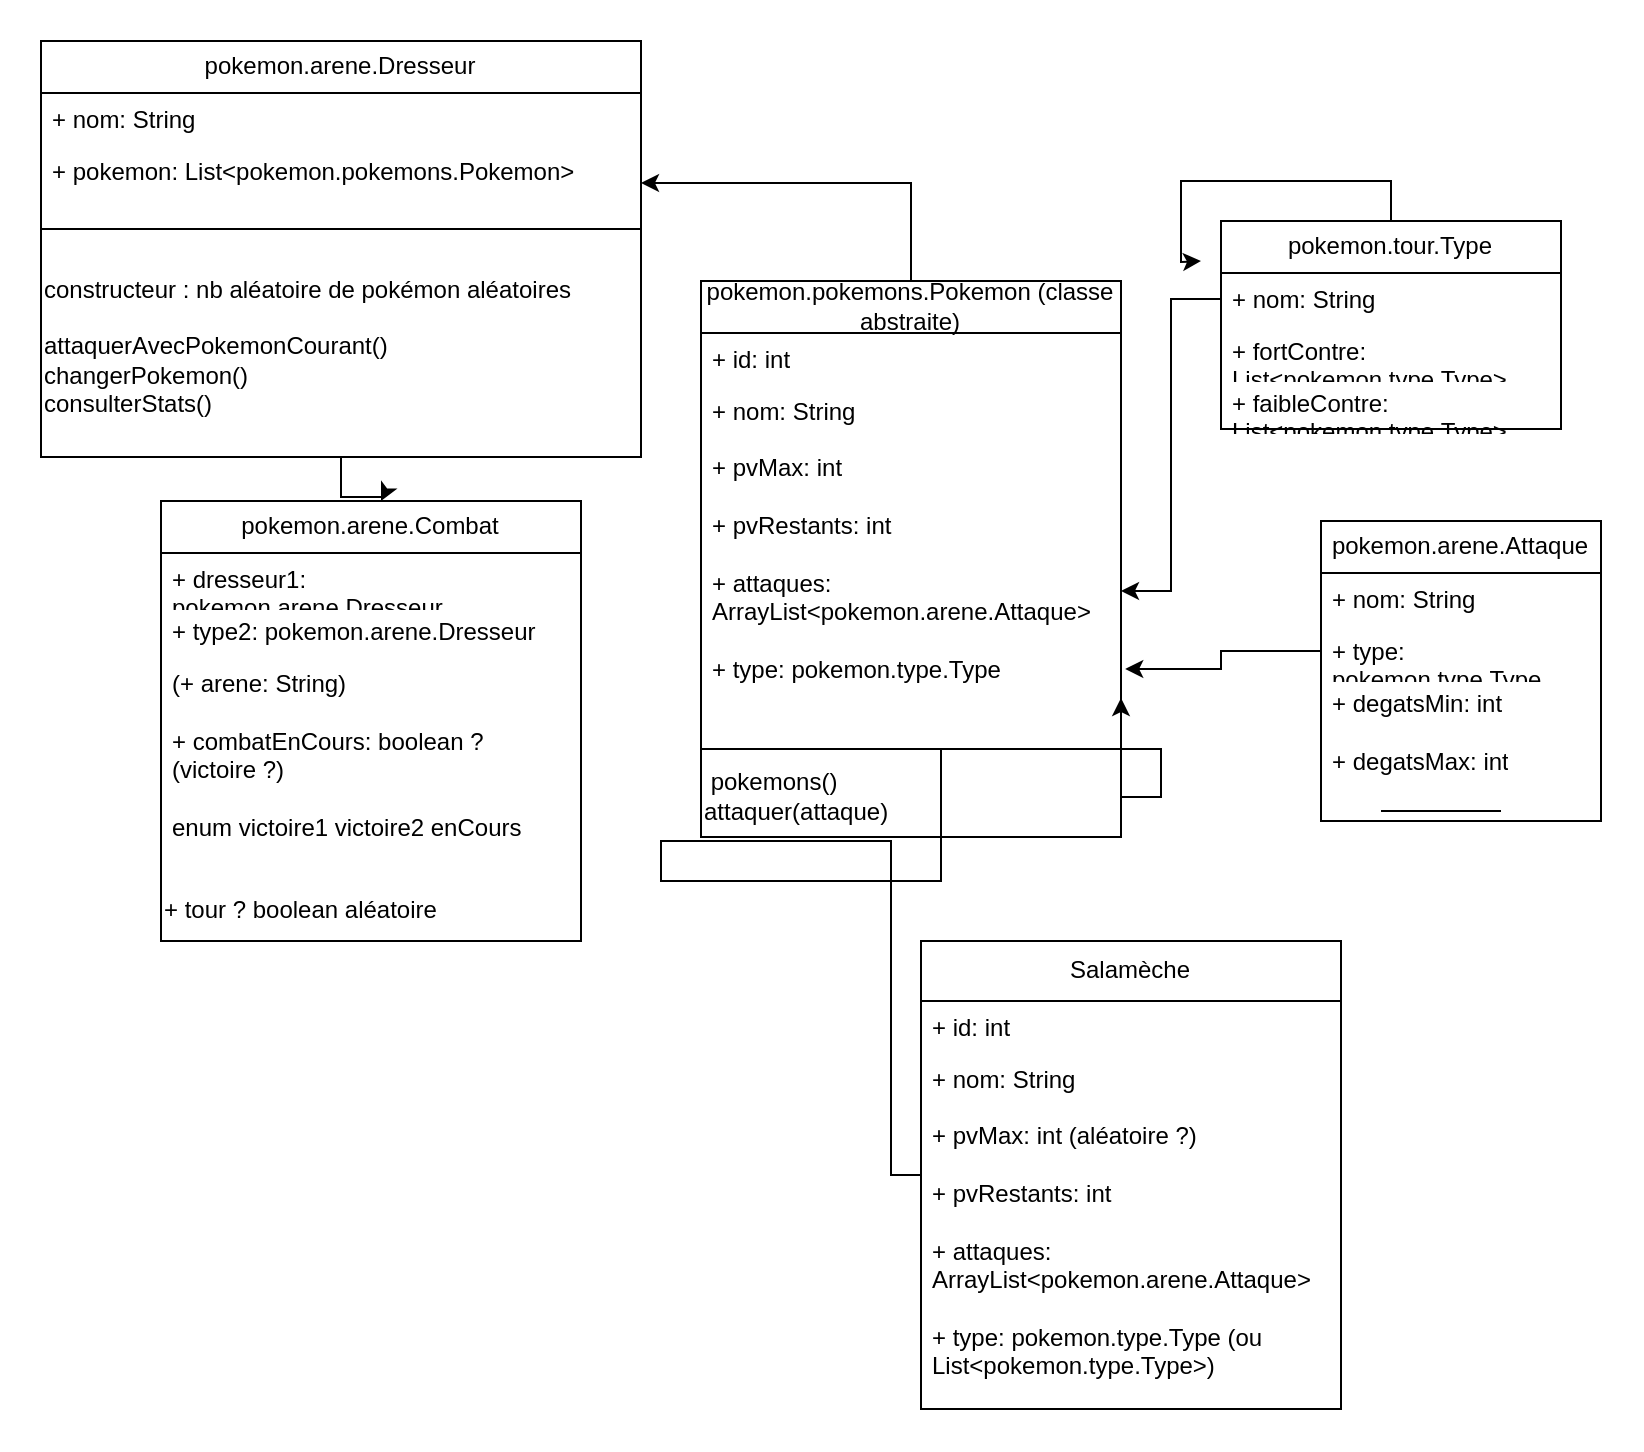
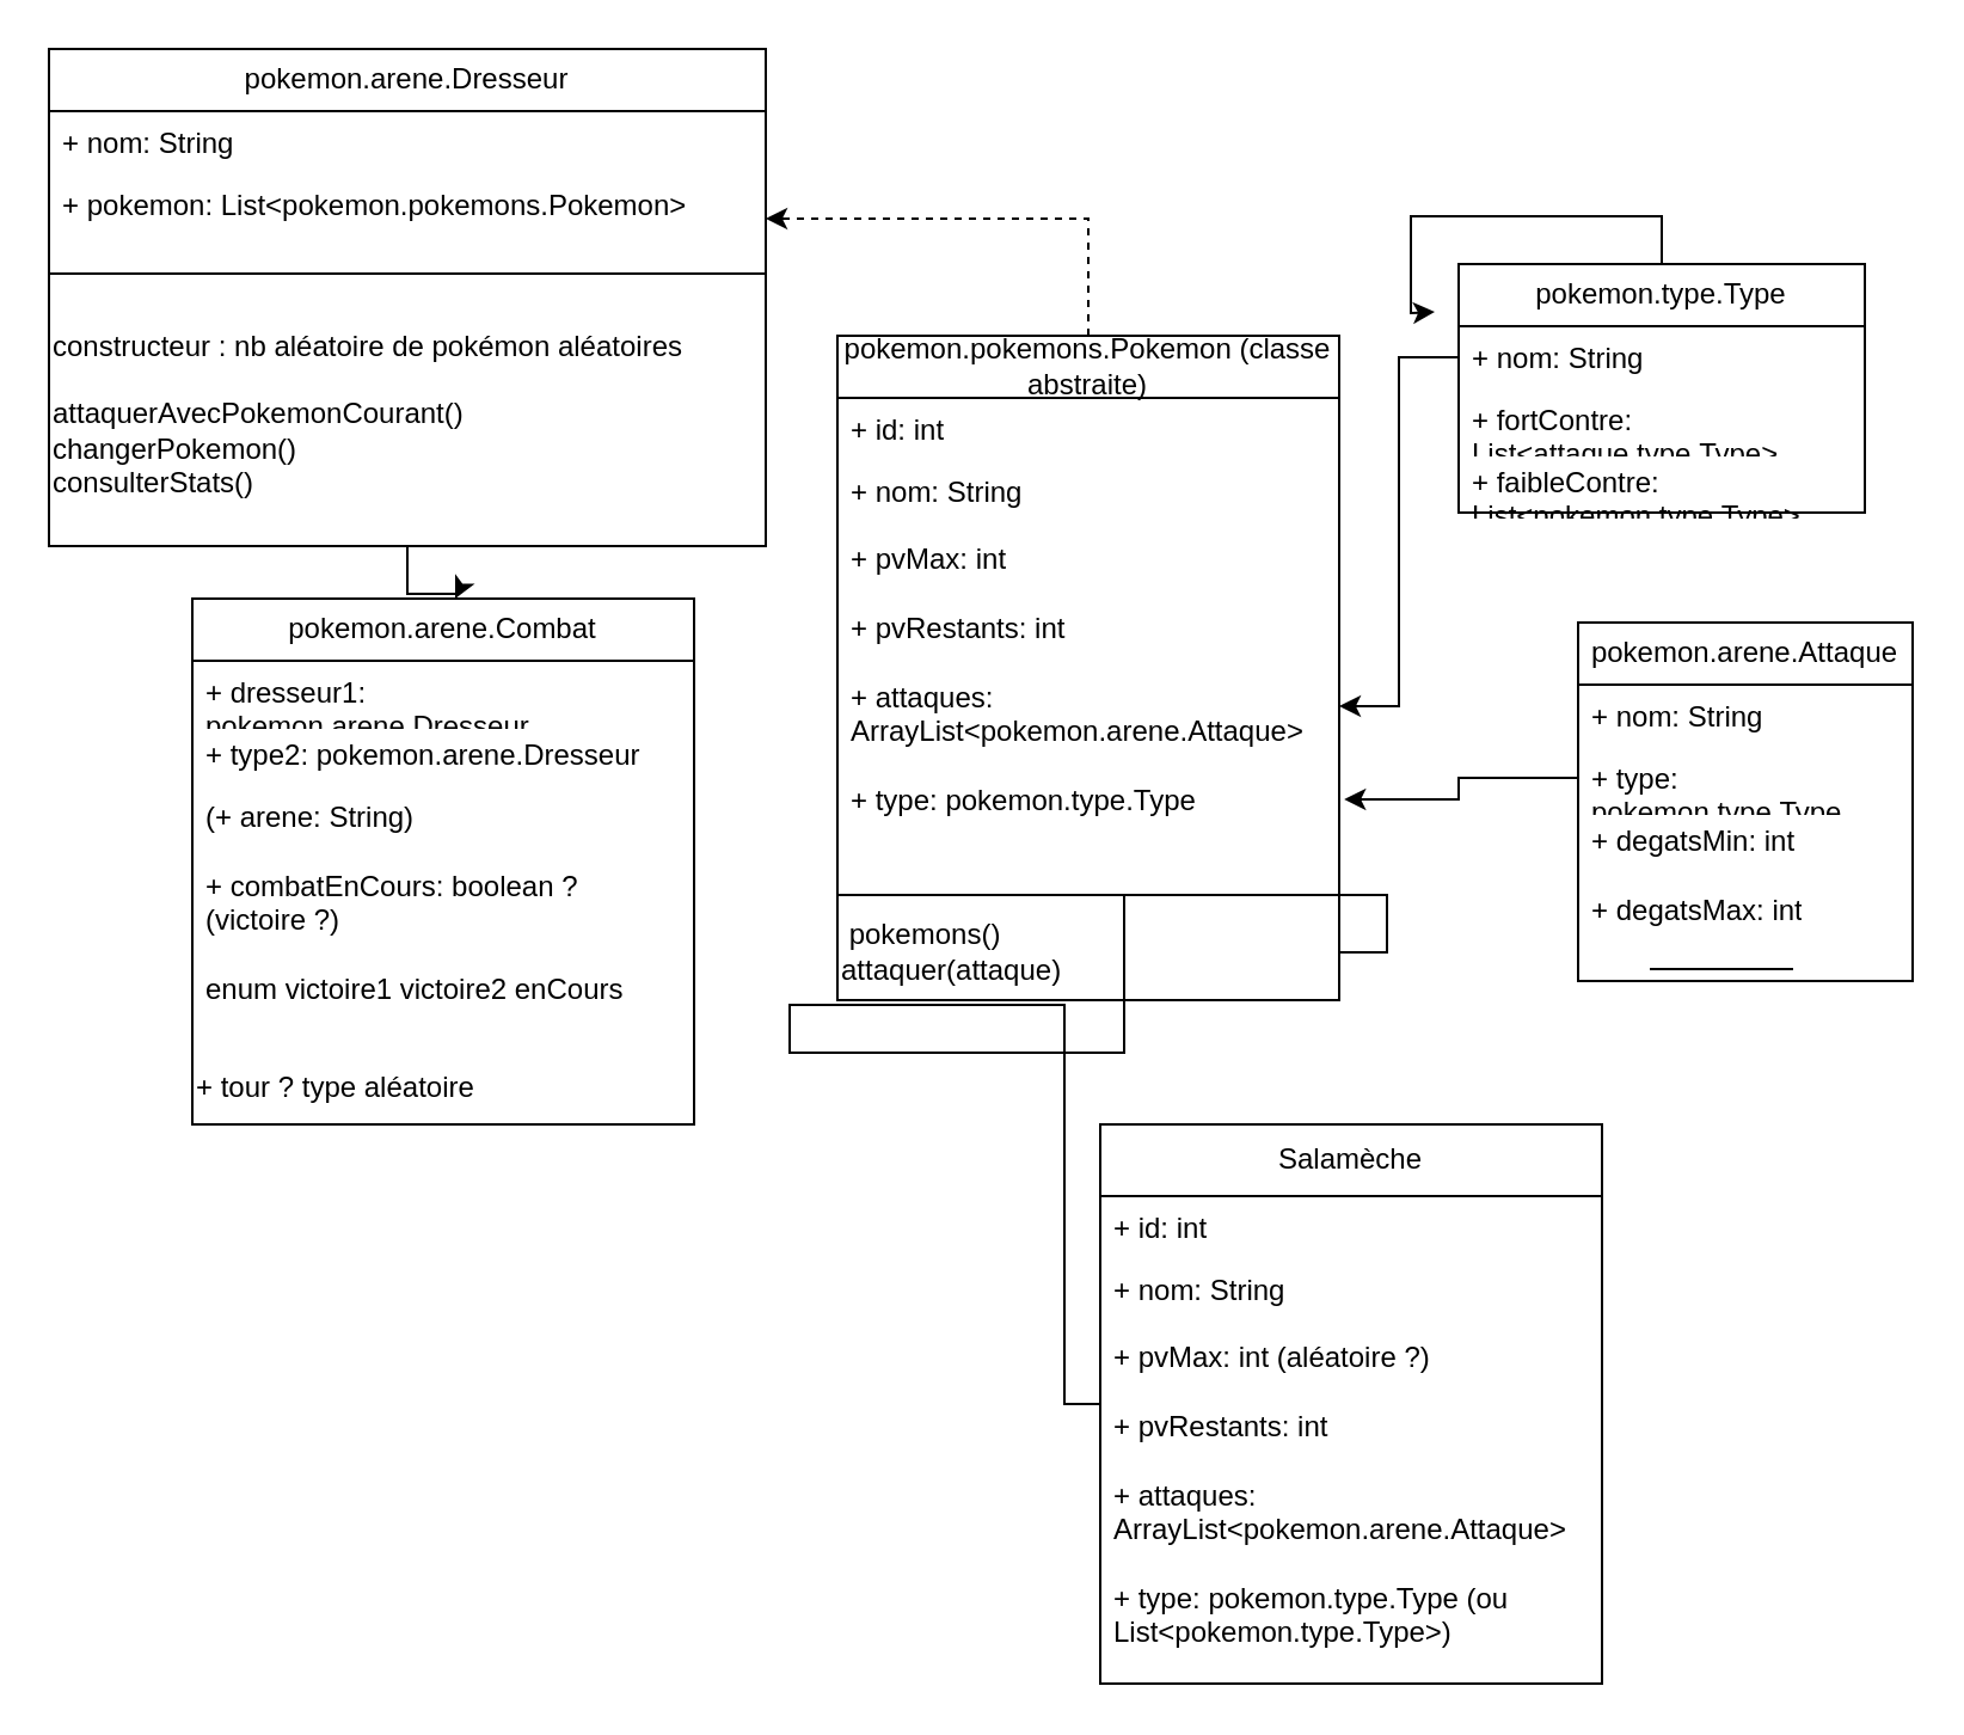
- <mxCell id="2" style="edgeStyle=orthogonalEdgeStyle;rounded=0;orthogonalLoop=1;jettySize=auto;html=1;" edge="1" parent="1" source="3" target="25"><mxGeometry relative="1" as="geometry" /></mxCell>
+ <mxCell id="2" style="edgeStyle=orthogonalEdgeStyle;rounded=0;orthogonalLoop=1;jettySize=auto;html=1;dashed=1;" edge="1" parent="1" source="3" target="25"><mxGeometry relative="1" as="geometry" /></mxCell>
- <mxCell id="10" value="pokemon.tour.Type" style="swimlane;fontStyle=0;childLayout=stackLayout;horizontal=1;startSize=26;fillColor=none;horizontalStack=0;resizeParent=1;resizeParentMax=0;resizeLast=0;collapsible=1;marginBottom=0;whiteSpace=wrap;html=1;" vertex="1" parent="1"><mxGeometry x="610" y="110" width="170" height="104" as="geometry" /></mxCell>
+ <mxCell id="10" value="pokemon.type.Type" style="swimlane;fontStyle=0;childLayout=stackLayout;horizontal=1;startSize=26;fillColor=none;horizontalStack=0;resizeParent=1;resizeParentMax=0;resizeLast=0;collapsible=1;marginBottom=0;whiteSpace=wrap;html=1;" vertex="1" parent="1"><mxGeometry x="610" y="110" width="170" height="104" as="geometry" /></mxCell>
- <mxCell id="12" value="+ fortContre: List&amp;lt;pokemon.type.Type&amp;gt;" style="text;strokeColor=none;fillColor=none;align=left;verticalAlign=top;spacingLeft=4;spacingRight=4;overflow=hidden;rotatable=0;points=[[0,0.5],[1,0.5]];portConstraint=eastwest;whiteSpace=wrap;html=1;" vertex="1" parent="10"><mxGeometry y="52" width="170" height="26" as="geometry" /></mxCell>
+ <mxCell id="12" value="+ fortContre: List&amp;lt;attaque.type.Type&amp;gt;" style="text;strokeColor=none;fillColor=none;align=left;verticalAlign=top;spacingLeft=4;spacingRight=4;overflow=hidden;rotatable=0;points=[[0,0.5],[1,0.5]];portConstraint=eastwest;whiteSpace=wrap;html=1;" vertex="1" parent="10"><mxGeometry y="52" width="170" height="26" as="geometry" /></mxCell>
- <mxCell id="18" value="" style="edgeStyle=orthogonalEdgeStyle;rounded=0;orthogonalLoop=1;jettySize=auto;html=1;entryX=1;entryY=0.75;entryDx=0;entryDy=0;" edge="1" parent="1" source="19" target="3"><mxGeometry relative="1" as="geometry"><mxPoint x="600" y="370" as="targetPoint" /><Array as="points"><mxPoint x="445" y="420" /><mxPoint x="330" y="420" /><mxPoint x="330" y="440" /><mxPoint x="470" y="440" /><mxPoint x="470" y="374" /><mxPoint x="580" y="374" /><mxPoint x="580" y="398" /><mxPoint x="560" y="398" /></Array></mxGeometry></mxCell>
+ <mxCell id="18" value="" style="edgeStyle=orthogonalEdgeStyle;rounded=0;orthogonalLoop=1;jettySize=auto;html=1;entryX=1;entryY=0.75;entryDx=0;entryDy=0;endArrow=none;" edge="1" parent="1" source="19" target="3"><mxGeometry relative="1" as="geometry"><mxPoint x="600" y="370" as="targetPoint" /><Array as="points"><mxPoint x="445" y="420" /><mxPoint x="330" y="420" /><mxPoint x="330" y="440" /><mxPoint x="470" y="440" /><mxPoint x="470" y="374" /><mxPoint x="580" y="374" /><mxPoint x="580" y="398" /><mxPoint x="560" y="398" /></Array></mxGeometry></mxCell>
- <mxCell id="32" value="&lt;div align=&quot;left&quot;&gt;+ tour ? boolean aléatoire&lt;br&gt;&lt;/div&gt;" style="text;html=1;align=left;verticalAlign=middle;resizable=0;points=[];autosize=1;strokeColor=none;fillColor=none;" vertex="1" parent="28"><mxGeometry y="190" width="210" height="30" as="geometry" /></mxCell>
+ <mxCell id="32" value="&lt;div align=&quot;left&quot;&gt;+ tour ? type aléatoire&lt;br&gt;&lt;/div&gt;" style="text;html=1;align=left;verticalAlign=middle;resizable=0;points=[];autosize=1;strokeColor=none;fillColor=none;" vertex="1" parent="28"><mxGeometry y="190" width="210" height="30" as="geometry" /></mxCell>
